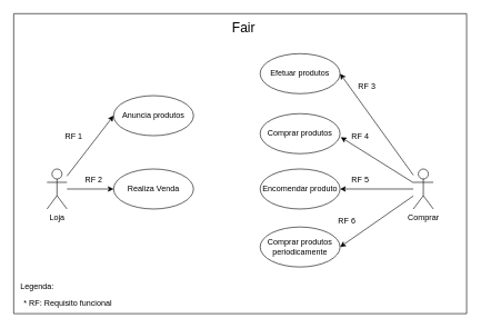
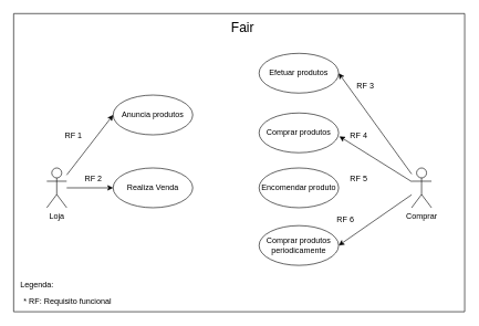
- <mxCell id="5" style="edgeStyle=none;rounded=0;orthogonalLoop=1;jettySize=auto;html=1;entryX=1;entryY=0.5;entryDx=0;entryDy=0;" edge="1" parent="1" source="9" target="14"><mxGeometry relative="1" as="geometry" /></mxCell>
